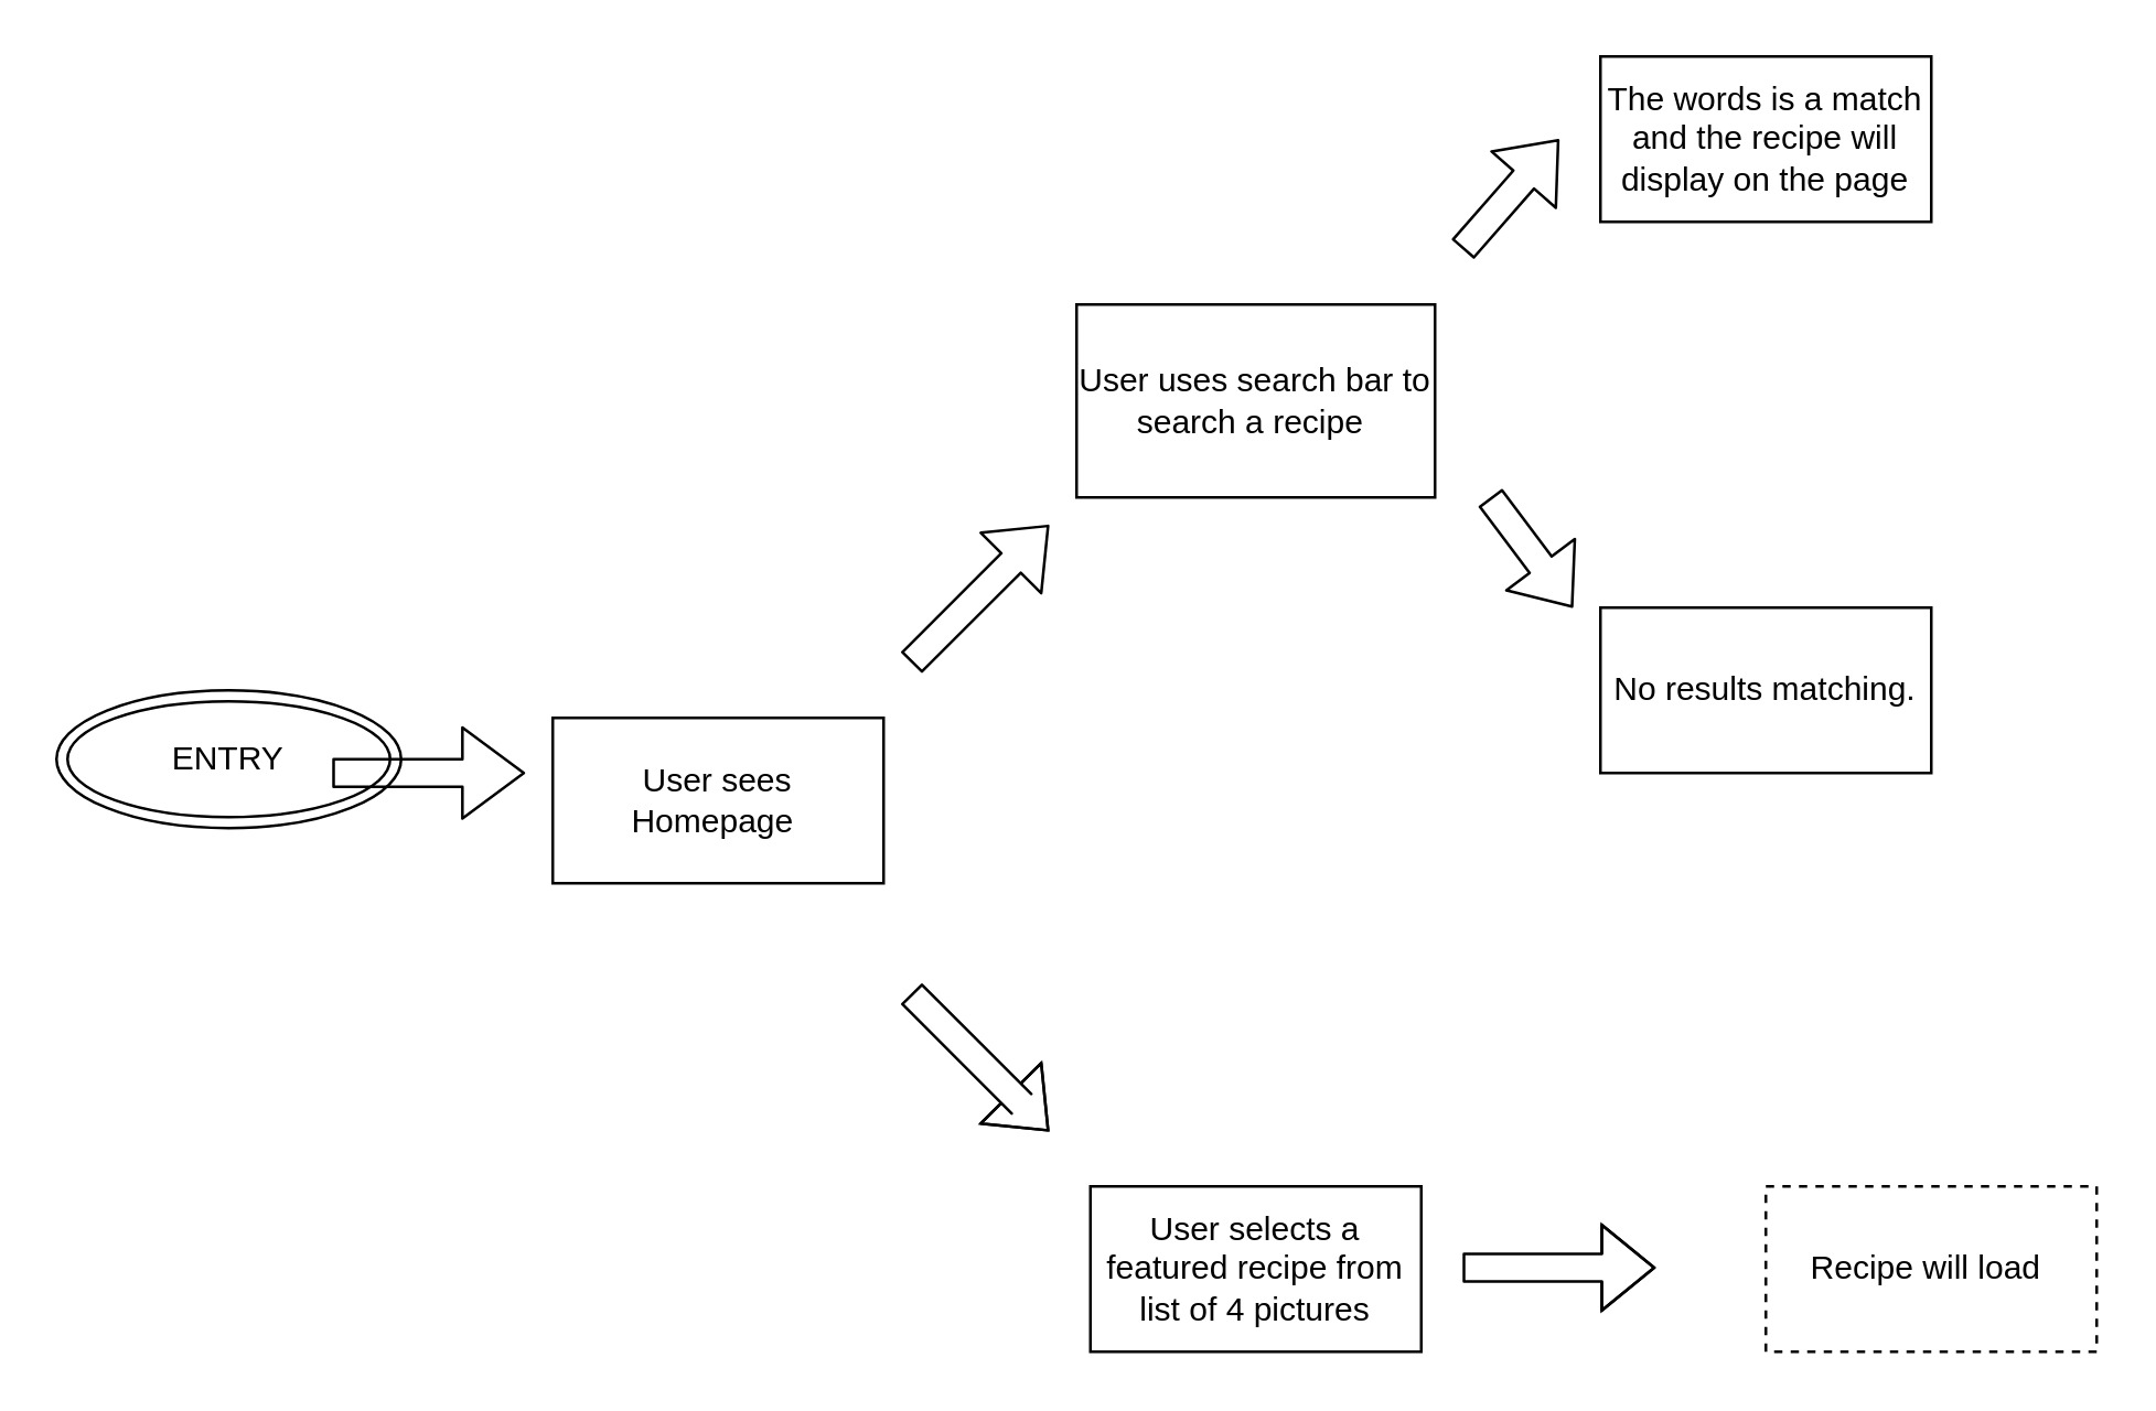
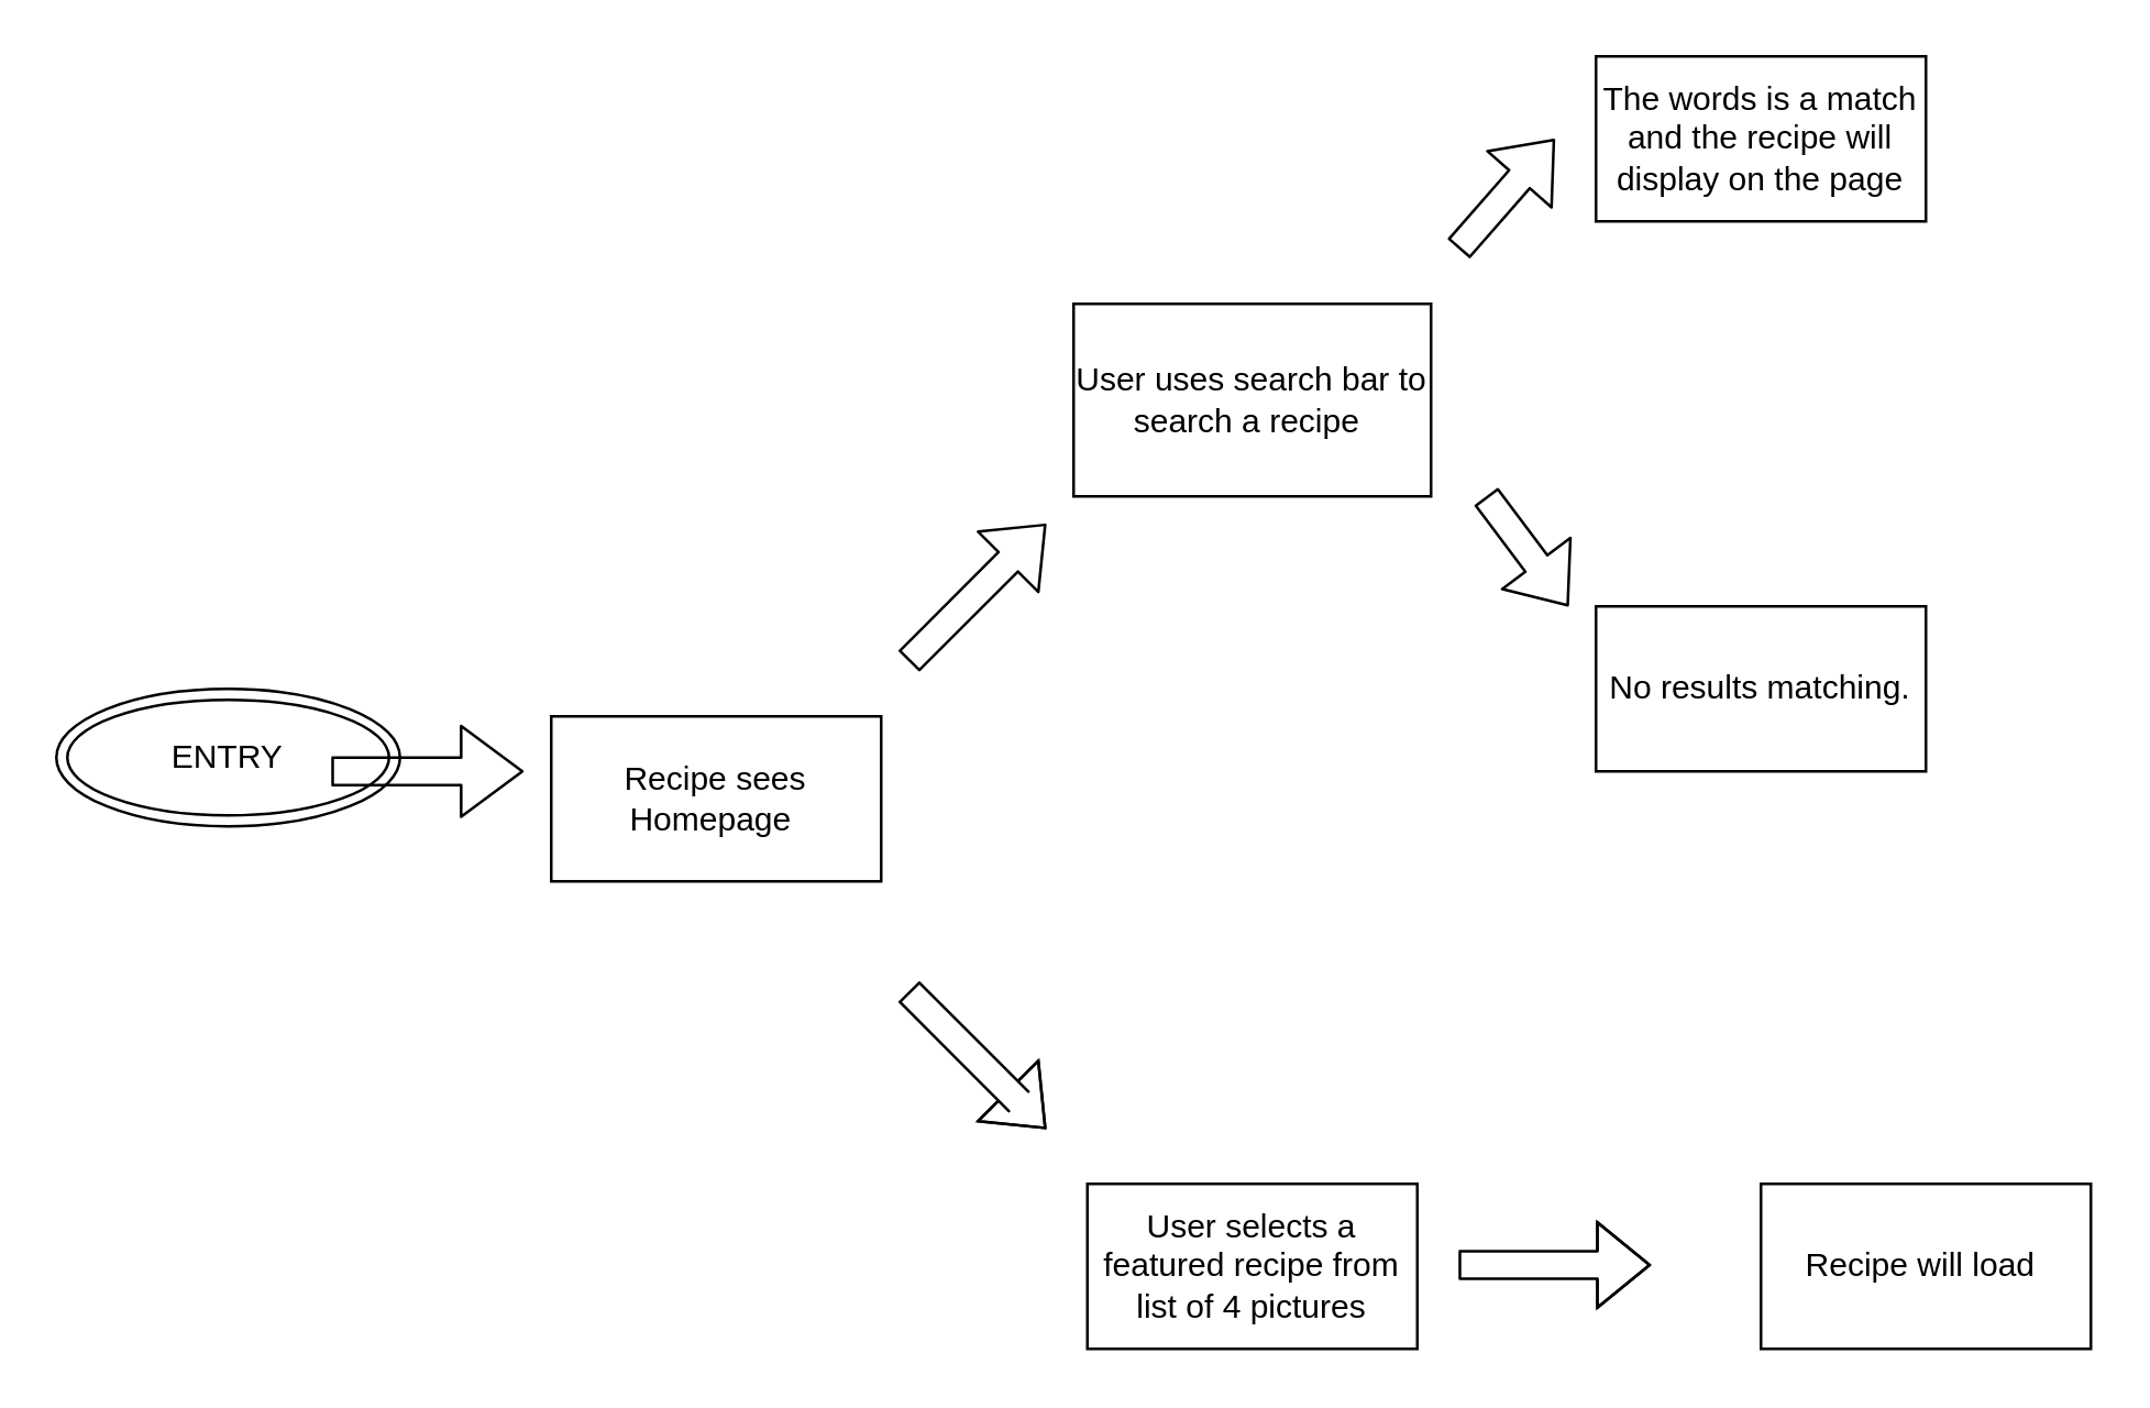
- <mxCell id="4" value="User sees Homepage&amp;nbsp;" style="rounded=0;whiteSpace=wrap;html=1;" vertex="1" parent="1"><mxGeometry x="200" y="260" width="120" height="60" as="geometry" /></mxCell>
+ <mxCell id="4" value="Recipe sees Homepage&amp;nbsp;" style="rounded=0;whiteSpace=wrap;html=1;" vertex="1" parent="1"><mxGeometry x="200" y="260" width="120" height="60" as="geometry" /></mxCell>
- <mxCell id="14" value="Recipe will load&amp;nbsp;" style="rounded=0;whiteSpace=wrap;html=1;dashed=1;" vertex="1" parent="1"><mxGeometry x="640" y="430" width="120" height="60" as="geometry" /></mxCell>
+ <mxCell id="14" value="Recipe will load&amp;nbsp;" style="rounded=0;whiteSpace=wrap;html=1;" vertex="1" parent="1"><mxGeometry x="640" y="430" width="120" height="60" as="geometry" /></mxCell>
